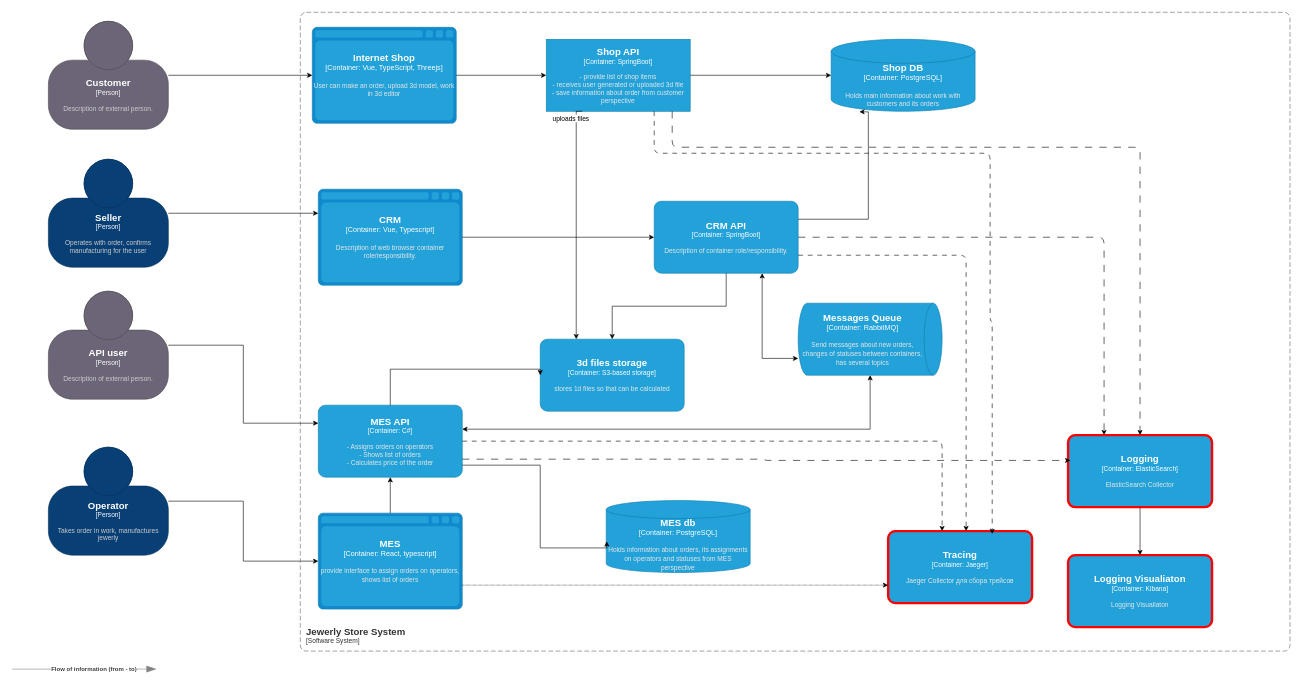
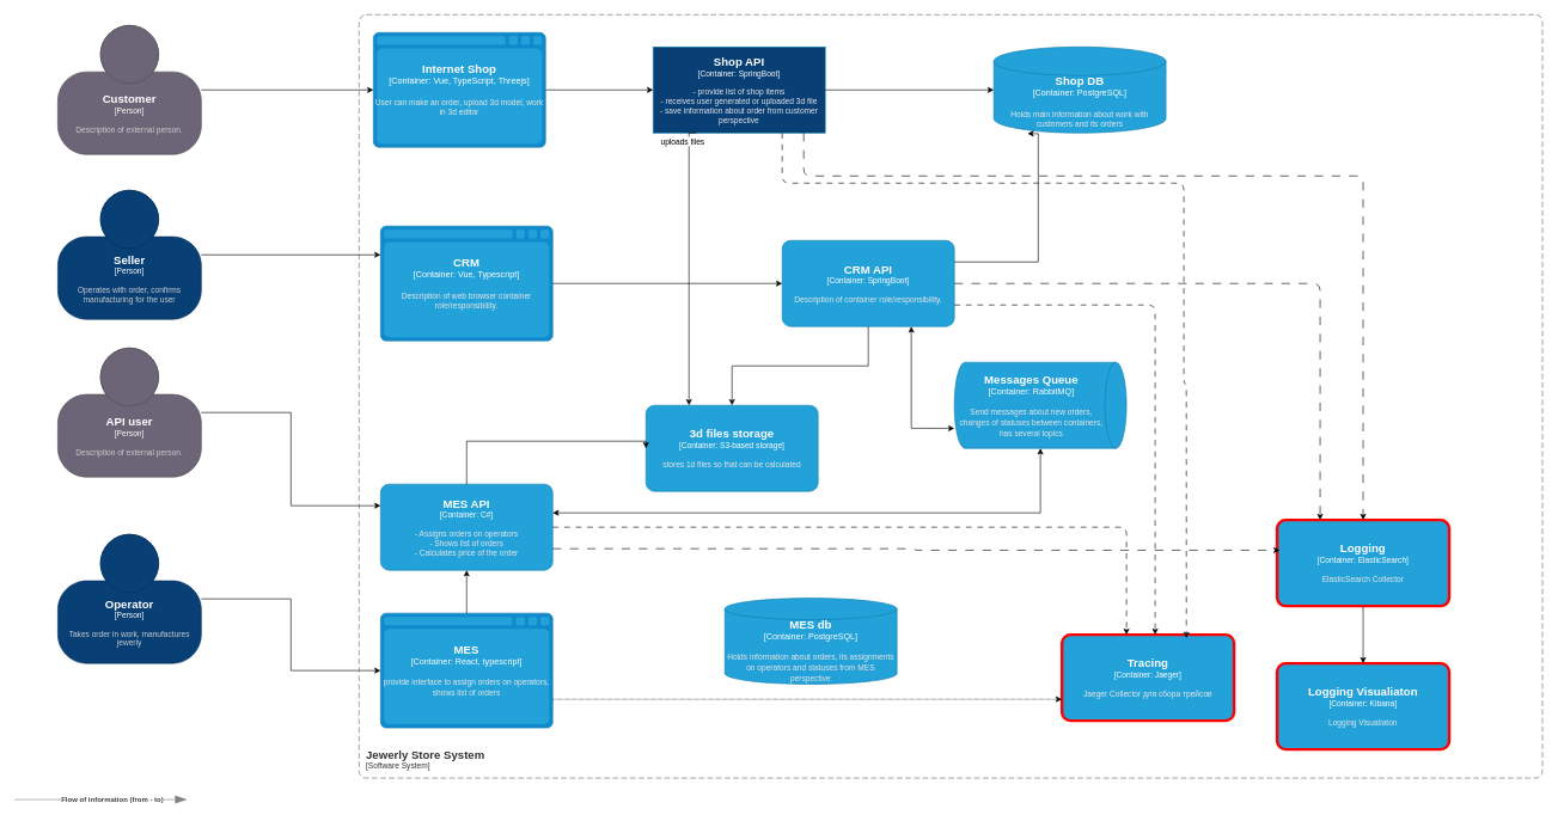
- <mxCell id="10" value="&lt;font style=&quot;font-size: 16px&quot;&gt;&lt;b&gt;Shop API&lt;/b&gt;&lt;/font&gt;&lt;div&gt;[Container: SpringBoot]&lt;/div&gt;&lt;br&gt;&lt;div&gt;&lt;font style=&quot;font-size: 11px&quot;&gt;&lt;font color=&quot;#E6E6E6&quot;&gt;- provide list of shop items&#10;- receives user generated or uploaded 3d file&#10;- save information about order from customer perspective&#10;&lt;/font&gt;&lt;/div&gt;" style="rounded=1;whiteSpace=wrap;html=1;fontSize=11;labelBackgroundColor=none;fillColor=#23A2D9;fontColor=#ffffff;align=center;arcSize=0;strokeColor=#0E7DAD;metaEdit=1;resizable=0;points=[[0.25,0,0],[0.5,0,0],[0.75,0,0],[1,0.25,0],[1,0.5,0],[1,0.75,0],[0.75,1,0],[0.5,1,0],[0.25,1,0],[0,0.75,0],[0,0.5,0],[0,0.25,0]];" parent="1" vertex="1"><mxGeometry x="910" y="65" width="240" height="120" as="geometry" /></mxCell>
+ <mxCell id="10" value="&lt;font style=&quot;font-size: 16px&quot;&gt;&lt;b&gt;Shop API&lt;/b&gt;&lt;/font&gt;&lt;div&gt;[Container: SpringBoot]&lt;/div&gt;&lt;br&gt;&lt;div&gt;&lt;font style=&quot;font-size: 11px&quot;&gt;&lt;font color=&quot;#E6E6E6&quot;&gt;- provide list of shop items&#10;- receives user generated or uploaded 3d file&#10;- save information about order from customer perspective&#10;&lt;/font&gt;&lt;/div&gt;" style="rounded=1;whiteSpace=wrap;html=1;fontSize=11;labelBackgroundColor=none;fillColor=#083f75;fontColor=#ffffff;align=center;arcSize=0;strokeColor=#0E7DAD;metaEdit=1;resizable=0;points=[[0.25,0,0],[0.5,0,0],[0.75,0,0],[1,0.25,0],[1,0.5,0],[1,0.75,0],[0.75,1,0],[0.5,1,0],[0.25,1,0],[0,0.75,0],[0,0.5,0],[0,0.25,0]];" parent="1" vertex="1"><mxGeometry x="910" y="65" width="240" height="120" as="geometry" /></mxCell>
- <mxCell id="32" style="edgeStyle=orthogonalEdgeStyle;rounded=0;orthogonalLoop=1;jettySize=auto;html=1;entryX=0.004;entryY=0.567;entryDx=0;entryDy=0;entryPerimeter=0;" parent="1" source="2" target="31" edge="1"><mxGeometry relative="1" as="geometry"><mxPoint x="1380" y="915" as="targetPoint" /><Array as="points"><mxPoint x="900" y="775" /><mxPoint x="900" y="913" /></Array></mxGeometry></mxCell>
